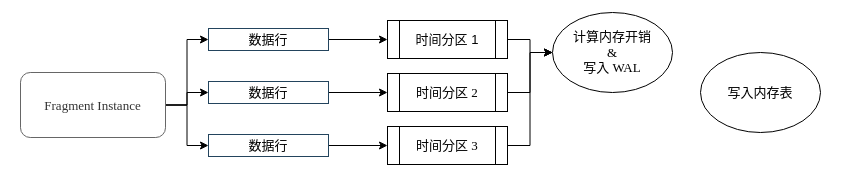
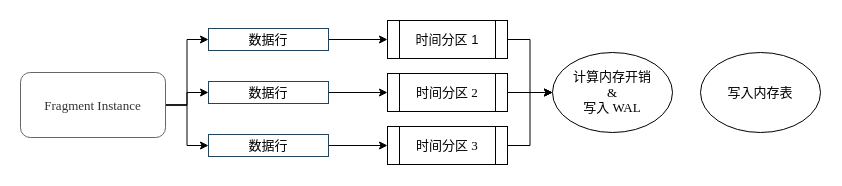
- <mxCell id="18" value="计算内存开销&lt;br style=&quot;font-size: 13px;&quot;&gt;&amp;amp;&lt;br style=&quot;font-size: 13px;&quot;&gt;写入 WAL" style="ellipse;whiteSpace=wrap;html=1;fillColor=none;strokeColor=#000000;fontFamily=Times New Roman;fontSize=13;" parent="1" vertex="1"><mxGeometry x="552" y="12" width="120" height="80" as="geometry" /></mxCell>
+ <mxCell id="18" value="计算内存开销&lt;br style=&quot;font-size: 13px;&quot;&gt;&amp;amp;&lt;br style=&quot;font-size: 13px;&quot;&gt;写入 WAL" style="ellipse;whiteSpace=wrap;html=1;fillColor=none;strokeColor=#000000;fontFamily=Times New Roman;fontSize=13;" parent="1" vertex="1"><mxGeometry x="552" y="52" width="120" height="80" as="geometry" /></mxCell>
